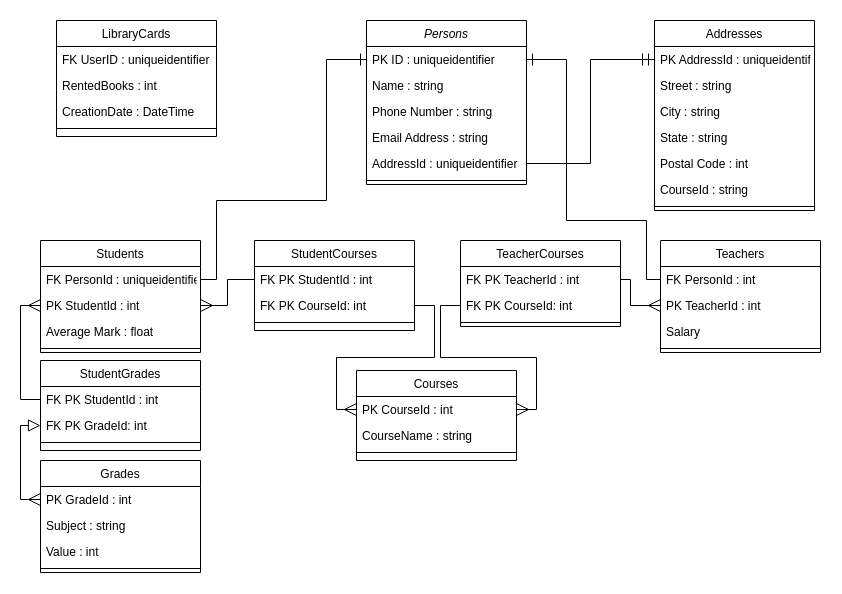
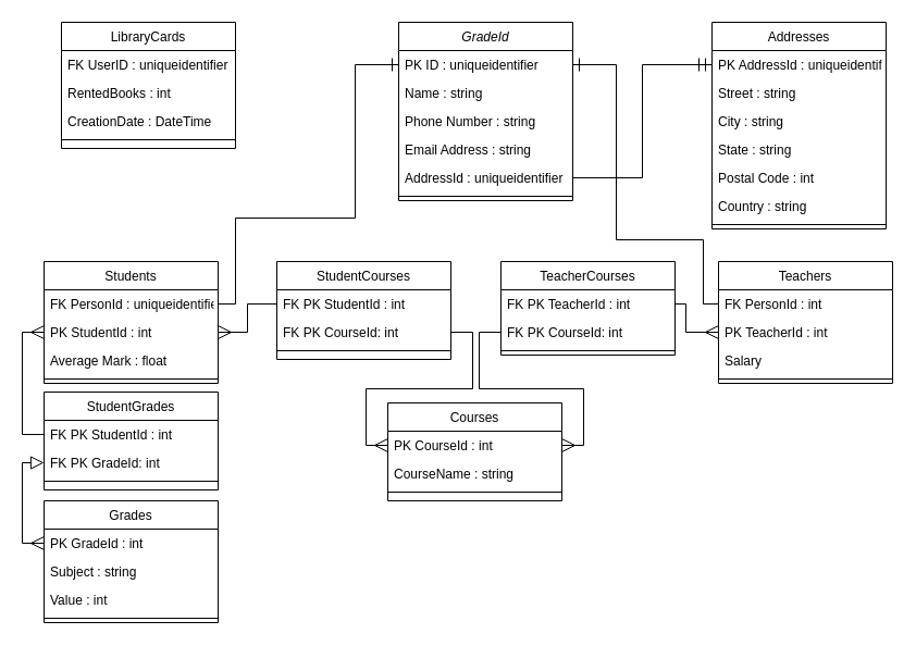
- <mxCell id="2" value="Persons" style="swimlane;fontStyle=2;align=center;verticalAlign=top;childLayout=stackLayout;horizontal=1;startSize=26;horizontalStack=0;resizeParent=1;resizeLast=0;collapsible=1;marginBottom=0;rounded=0;shadow=0;strokeWidth=1;" parent="1" vertex="1"><mxGeometry x="366" y="20" width="160" height="164" as="geometry"><mxRectangle x="230" y="140" width="160" height="26" as="alternateBounds" /></mxGeometry></mxCell>
+ <mxCell id="2" value="GradeId" style="swimlane;fontStyle=2;align=center;verticalAlign=top;childLayout=stackLayout;horizontal=1;startSize=26;horizontalStack=0;resizeParent=1;resizeLast=0;collapsible=1;marginBottom=0;rounded=0;shadow=0;strokeWidth=1;" parent="1" vertex="1"><mxGeometry x="366" y="20" width="160" height="164" as="geometry"><mxRectangle x="230" y="140" width="160" height="26" as="alternateBounds" /></mxGeometry></mxCell>
- <mxCell id="25" value="CourseId : string" style="text;align=left;verticalAlign=top;spacingLeft=4;spacingRight=4;overflow=hidden;rotatable=0;points=[[0,0.5],[1,0.5]];portConstraint=eastwest;rounded=0;shadow=0;html=0;" parent="19" vertex="1"><mxGeometry y="156" width="160" height="26" as="geometry" /></mxCell>
+ <mxCell id="25" value="Country : string" style="text;align=left;verticalAlign=top;spacingLeft=4;spacingRight=4;overflow=hidden;rotatable=0;points=[[0,0.5],[1,0.5]];portConstraint=eastwest;rounded=0;shadow=0;html=0;" parent="19" vertex="1"><mxGeometry y="156" width="160" height="26" as="geometry" /></mxCell>
